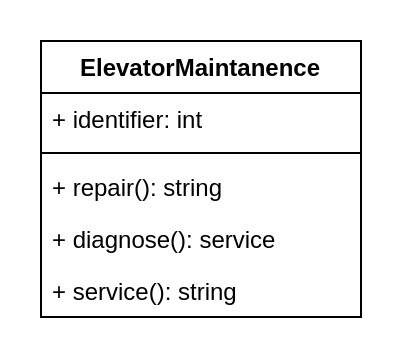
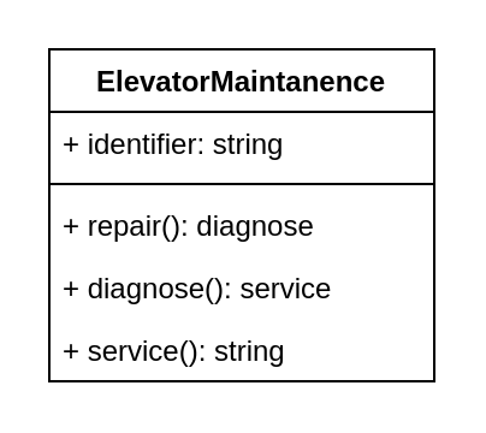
- <mxCell id="3" value="+ identifier: int&#10;" style="text;strokeColor=none;fillColor=none;align=left;verticalAlign=top;spacingLeft=4;spacingRight=4;overflow=hidden;rotatable=0;points=[[0,0.5],[1,0.5]];portConstraint=eastwest;" vertex="1" parent="2"><mxGeometry y="26" width="160" height="26" as="geometry" /></mxCell>
+ <mxCell id="3" value="+ identifier: string&#10;" style="text;strokeColor=none;fillColor=none;align=left;verticalAlign=top;spacingLeft=4;spacingRight=4;overflow=hidden;rotatable=0;points=[[0,0.5],[1,0.5]];portConstraint=eastwest;" vertex="1" parent="2"><mxGeometry y="26" width="160" height="26" as="geometry" /></mxCell>
- <mxCell id="5" value="+ repair(): string" style="text;strokeColor=none;fillColor=none;align=left;verticalAlign=top;spacingLeft=4;spacingRight=4;overflow=hidden;rotatable=0;points=[[0,0.5],[1,0.5]];portConstraint=eastwest;" vertex="1" parent="2"><mxGeometry y="60" width="160" height="26" as="geometry" /></mxCell>
+ <mxCell id="5" value="+ repair(): diagnose" style="text;strokeColor=none;fillColor=none;align=left;verticalAlign=top;spacingLeft=4;spacingRight=4;overflow=hidden;rotatable=0;points=[[0,0.5],[1,0.5]];portConstraint=eastwest;" vertex="1" parent="2"><mxGeometry y="60" width="160" height="26" as="geometry" /></mxCell>
